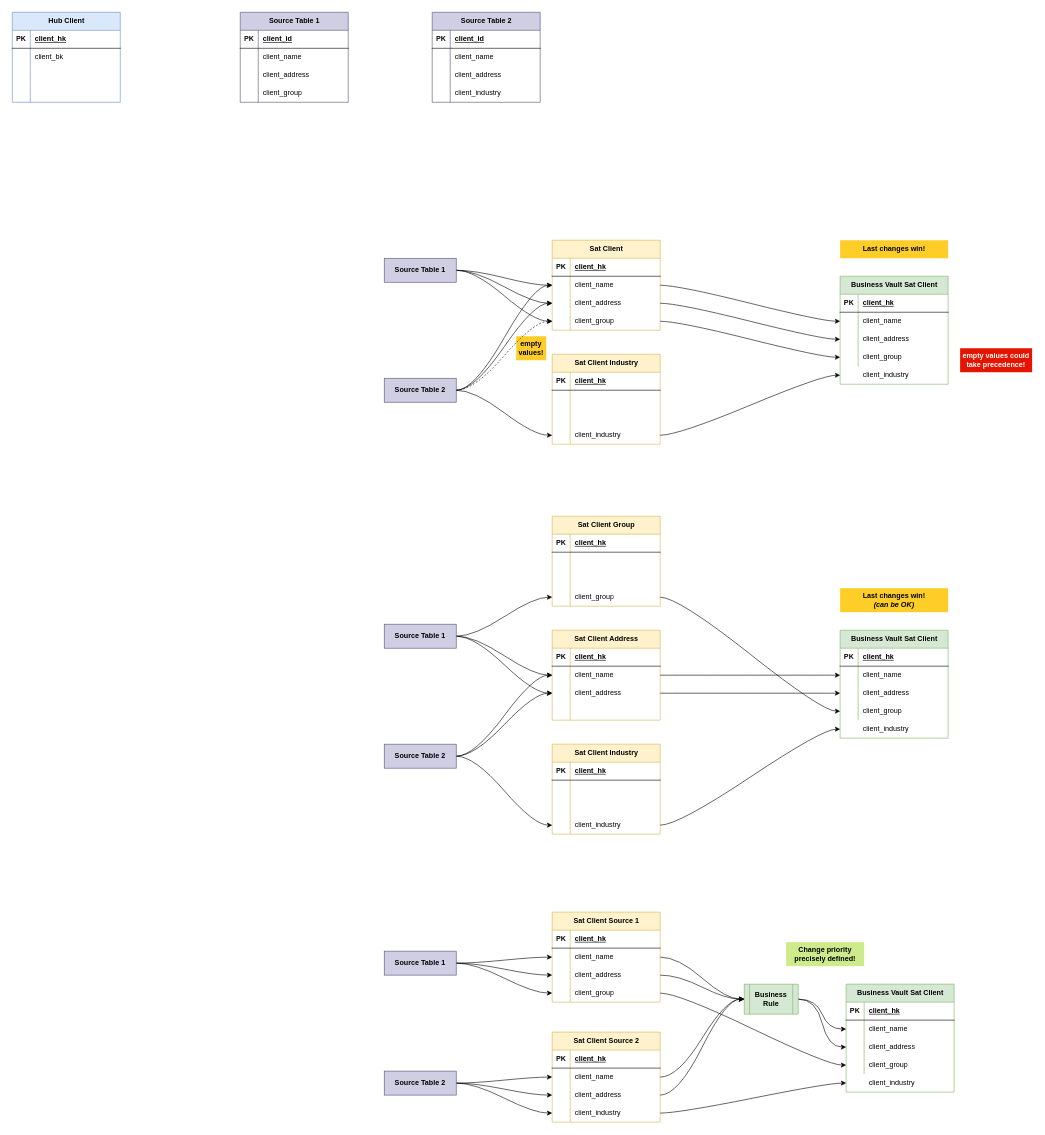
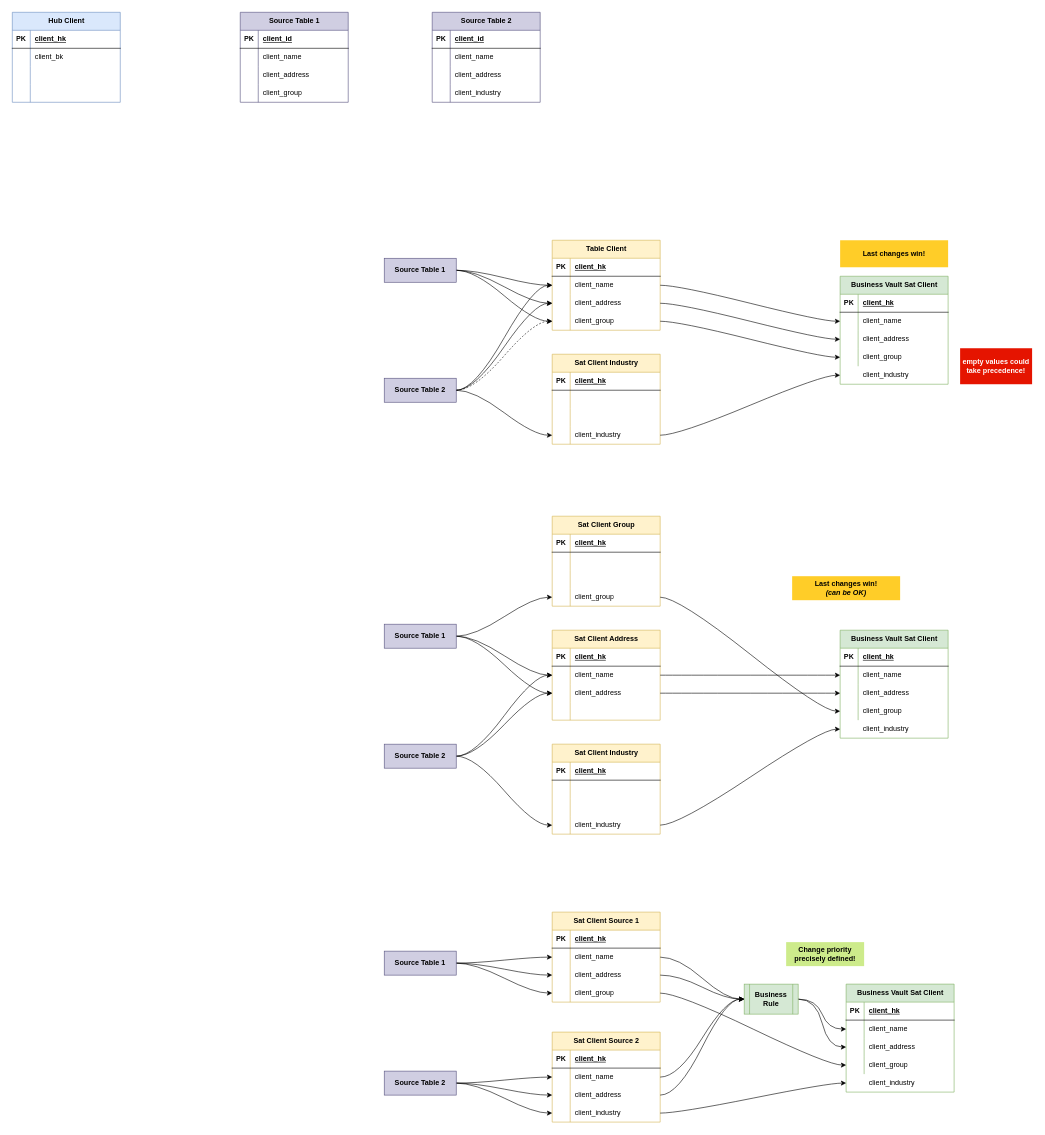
- <mxCell id="41" value="Sat Client" style="shape=table;startSize=30;container=1;collapsible=1;childLayout=tableLayout;fixedRows=1;rowLines=0;fontStyle=1;align=center;resizeLast=1;html=1;fillColor=#fff2cc;strokeColor=#d6b656;" vertex="1" parent="1"><mxGeometry x="920" y="400" width="180" height="150" as="geometry" /></mxCell>
+ <mxCell id="41" value="Table Client" style="shape=table;startSize=30;container=1;collapsible=1;childLayout=tableLayout;fixedRows=1;rowLines=0;fontStyle=1;align=center;resizeLast=1;html=1;fillColor=#fff2cc;strokeColor=#d6b656;" vertex="1" parent="1"><mxGeometry x="920" y="400" width="180" height="150" as="geometry" /></mxCell>
- <mxCell id="224" value="Last changes win!" style="text;html=1;align=center;verticalAlign=middle;whiteSpace=wrap;rounded=0;fontStyle=1;fillColor=#ffcd28;strokeColor=none;gradientColor=none;" vertex="1" parent="1"><mxGeometry x="1400" y="400" width="180" height="30" as="geometry" /></mxCell>
+ <mxCell id="224" value="Last changes win!" style="text;html=1;align=center;verticalAlign=middle;whiteSpace=wrap;rounded=0;fontStyle=1;fillColor=#ffcd28;strokeColor=none;gradientColor=none;" vertex="1" parent="1"><mxGeometry x="1400" y="400" width="180" height="45" as="geometry" /></mxCell>
- <mxCell id="221" value="empty values!" style="text;html=1;align=center;verticalAlign=middle;whiteSpace=wrap;rounded=0;fontStyle=1;fillColor=#ffcd28;strokeColor=none;gradientColor=none;" vertex="1" parent="1"><mxGeometry x="860" y="560" width="50" height="40" as="geometry" /></mxCell>
- <mxCell id="225" value="empty values could take precedence! " style="text;html=1;align=center;verticalAlign=middle;whiteSpace=wrap;rounded=0;fontStyle=1;fillColor=#e51400;strokeColor=none;fontColor=#ffffff;" vertex="1" parent="1"><mxGeometry x="1600" y="580" width="120" height="40" as="geometry" /></mxCell>
+ <mxCell id="225" value="empty values could take precedence! " style="text;html=1;align=center;verticalAlign=middle;whiteSpace=wrap;rounded=0;fontStyle=1;fillColor=#e51400;strokeColor=none;fontColor=#ffffff;" vertex="1" parent="1"><mxGeometry x="1600" y="580" width="120" height="60" as="geometry" /></mxCell>
- <mxCell id="222" value="&lt;div&gt;Last changes win!&lt;/div&gt;&lt;div&gt;&lt;i&gt;(can be OK)&lt;/i&gt;&lt;br&gt;&lt;/div&gt;" style="text;html=1;align=center;verticalAlign=middle;whiteSpace=wrap;rounded=0;fontStyle=1;fillColor=#ffcd28;strokeColor=none;gradientColor=none;" vertex="1" parent="1"><mxGeometry x="1400" y="980" width="180" height="40" as="geometry" /></mxCell>
+ <mxCell id="222" value="&lt;div&gt;Last changes win!&lt;/div&gt;&lt;div&gt;&lt;i&gt;(can be OK)&lt;/i&gt;&lt;br&gt;&lt;/div&gt;" style="text;html=1;align=center;verticalAlign=middle;whiteSpace=wrap;rounded=0;fontStyle=1;fillColor=#ffcd28;strokeColor=none;gradientColor=none;" vertex="1" parent="1"><mxGeometry x="1320" y="960" width="180" height="40" as="geometry" /></mxCell>
